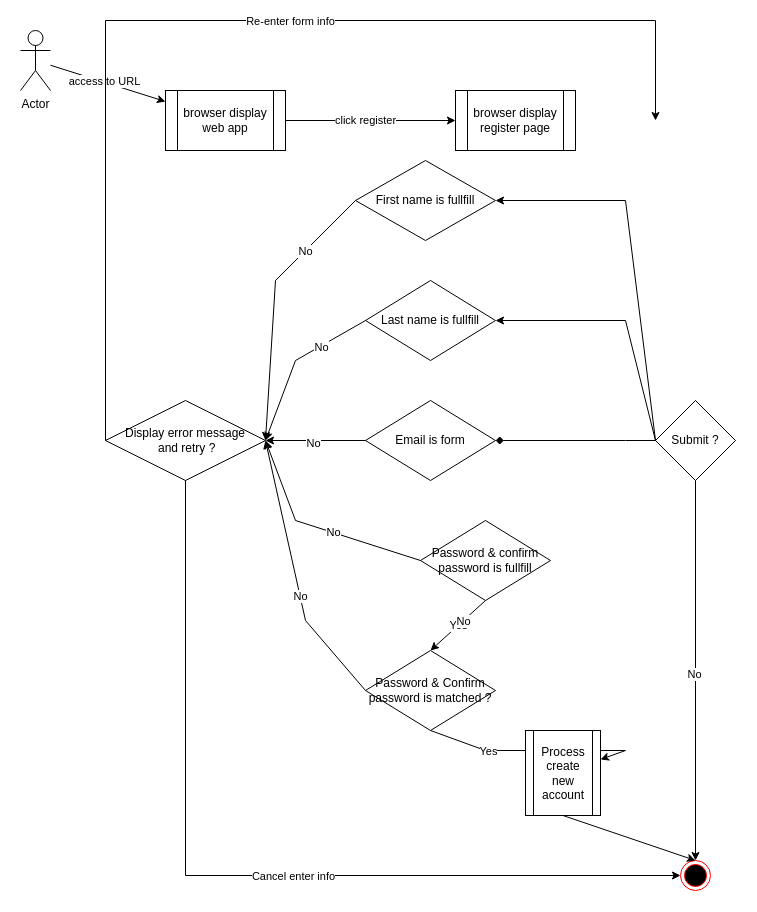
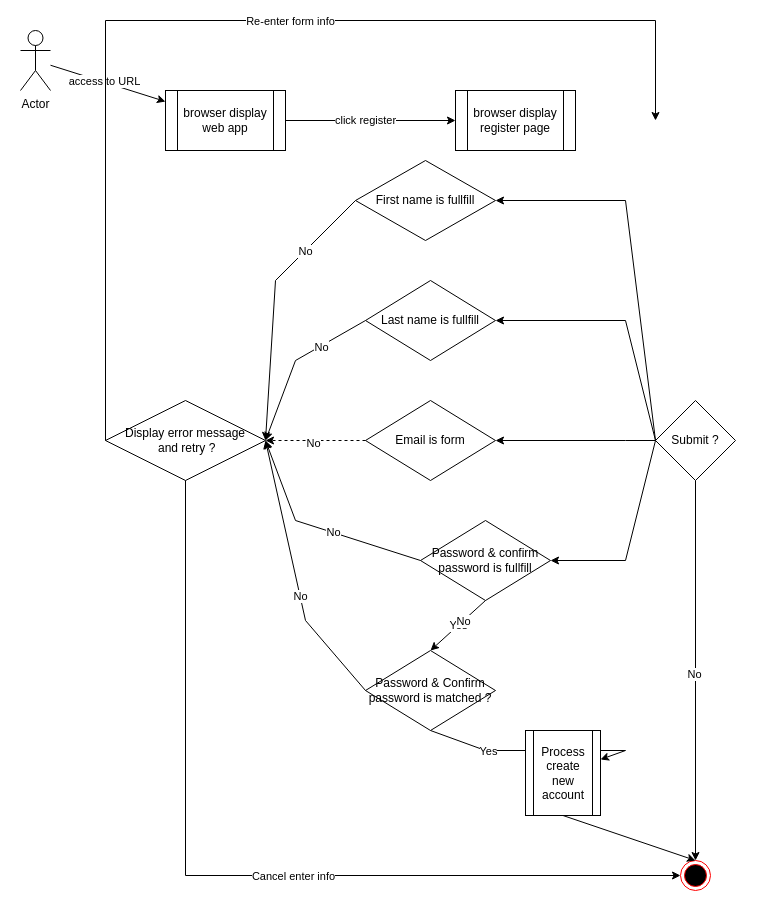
- <mxCell id="26" value="" style="endArrow=classic;html=1;rounded=0;exitX=0;exitY=0.5;exitDx=0;exitDy=0;entryX=1;entryY=0.5;entryDx=0;entryDy=0;" parent="1" source="12" target="21" edge="1"><mxGeometry width="50" height="50" relative="1" as="geometry"><mxPoint x="205" y="690" as="sourcePoint" /><mxPoint x="45" y="570" as="targetPoint" /><Array as="points" /></mxGeometry></mxCell>
+ <mxCell id="26" value="" style="endArrow=classic;html=1;rounded=0;exitX=0;exitY=0.5;exitDx=0;exitDy=0;entryX=1;entryY=0.5;entryDx=0;entryDy=0;dashed=1;" parent="1" source="12" target="21" edge="1"><mxGeometry width="50" height="50" relative="1" as="geometry"><mxPoint x="205" y="690" as="sourcePoint" /><mxPoint x="45" y="570" as="targetPoint" /><Array as="points" /></mxGeometry></mxCell>
- <mxCell id="13" value="" style="endArrow=diamond;html=1;rounded=0;exitX=0;exitY=0.5;exitDx=0;exitDy=0;entryX=1;entryY=0.5;entryDx=0;entryDy=0;" parent="1" source="9" target="12" edge="1"><mxGeometry width="50" height="50" relative="1" as="geometry"><mxPoint x="495" y="400" as="sourcePoint" /><mxPoint x="545" y="350" as="targetPoint" /><Array as="points"><mxPoint x="625" y="440" /></Array></mxGeometry></mxCell>
+ <mxCell id="13" value="" style="endArrow=classic;html=1;rounded=0;exitX=0;exitY=0.5;exitDx=0;exitDy=0;entryX=1;entryY=0.5;entryDx=0;entryDy=0;" parent="1" source="9" target="12" edge="1"><mxGeometry width="50" height="50" relative="1" as="geometry"><mxPoint x="495" y="400" as="sourcePoint" /><mxPoint x="545" y="350" as="targetPoint" /><Array as="points"><mxPoint x="625" y="440" /></Array></mxGeometry></mxCell>
+ <mxCell id="17" value="" style="endArrow=classic;html=1;rounded=0;exitX=0;exitY=0.5;exitDx=0;exitDy=0;entryX=1;entryY=0.5;entryDx=0;entryDy=0;" parent="1" source="9" target="16" edge="1"><mxGeometry width="50" height="50" relative="1" as="geometry"><mxPoint x="705" y="450" as="sourcePoint" /><mxPoint x="575" y="610" as="targetPoint" /><Array as="points"><mxPoint x="625" y="560" /></Array></mxGeometry></mxCell>
